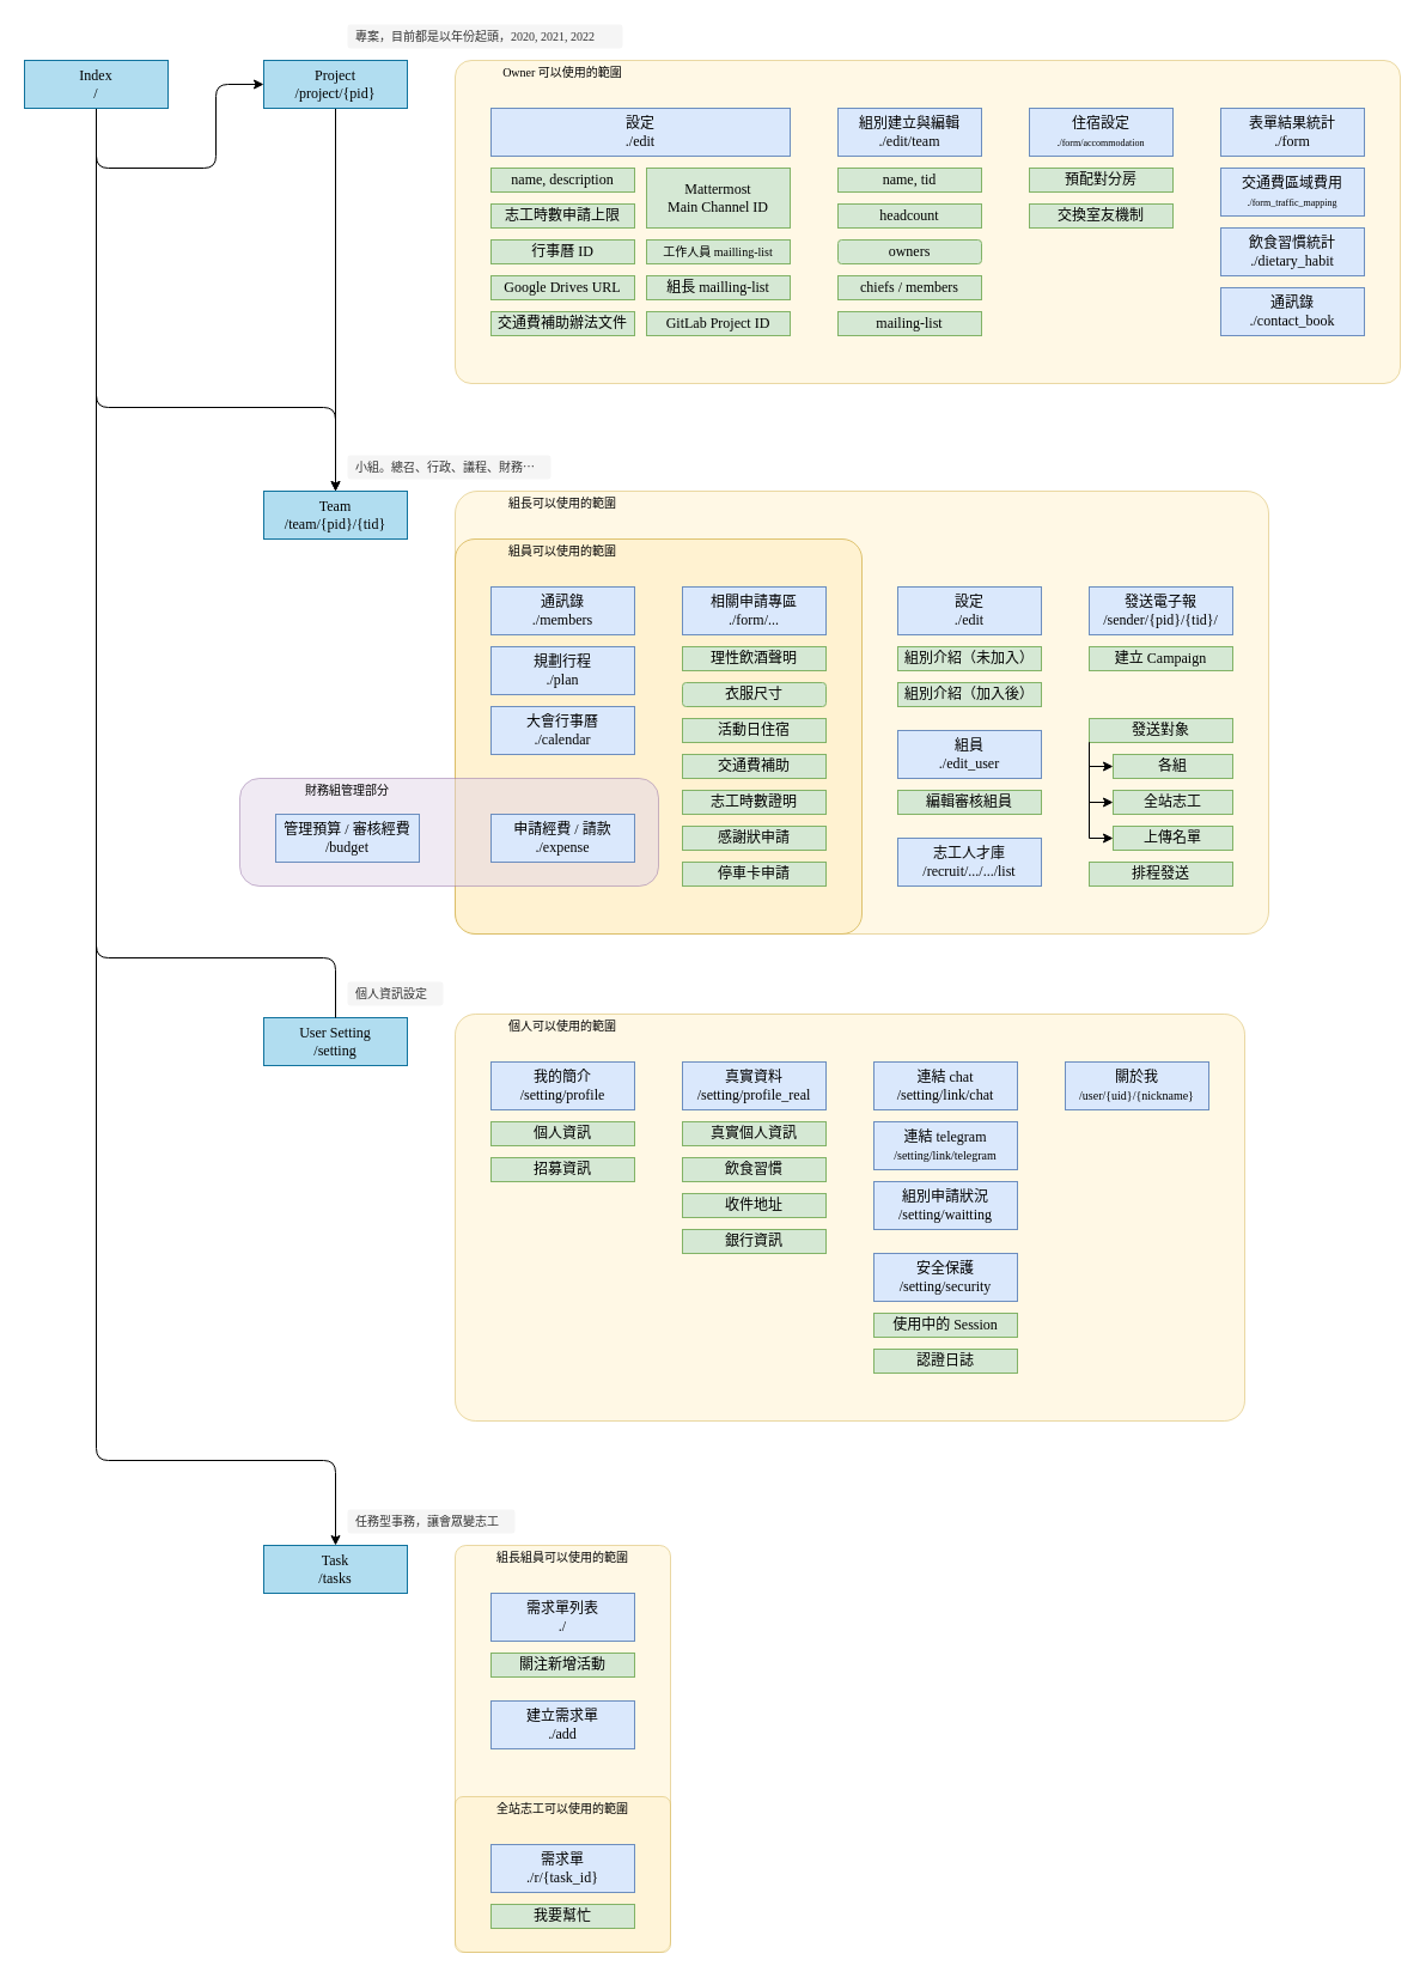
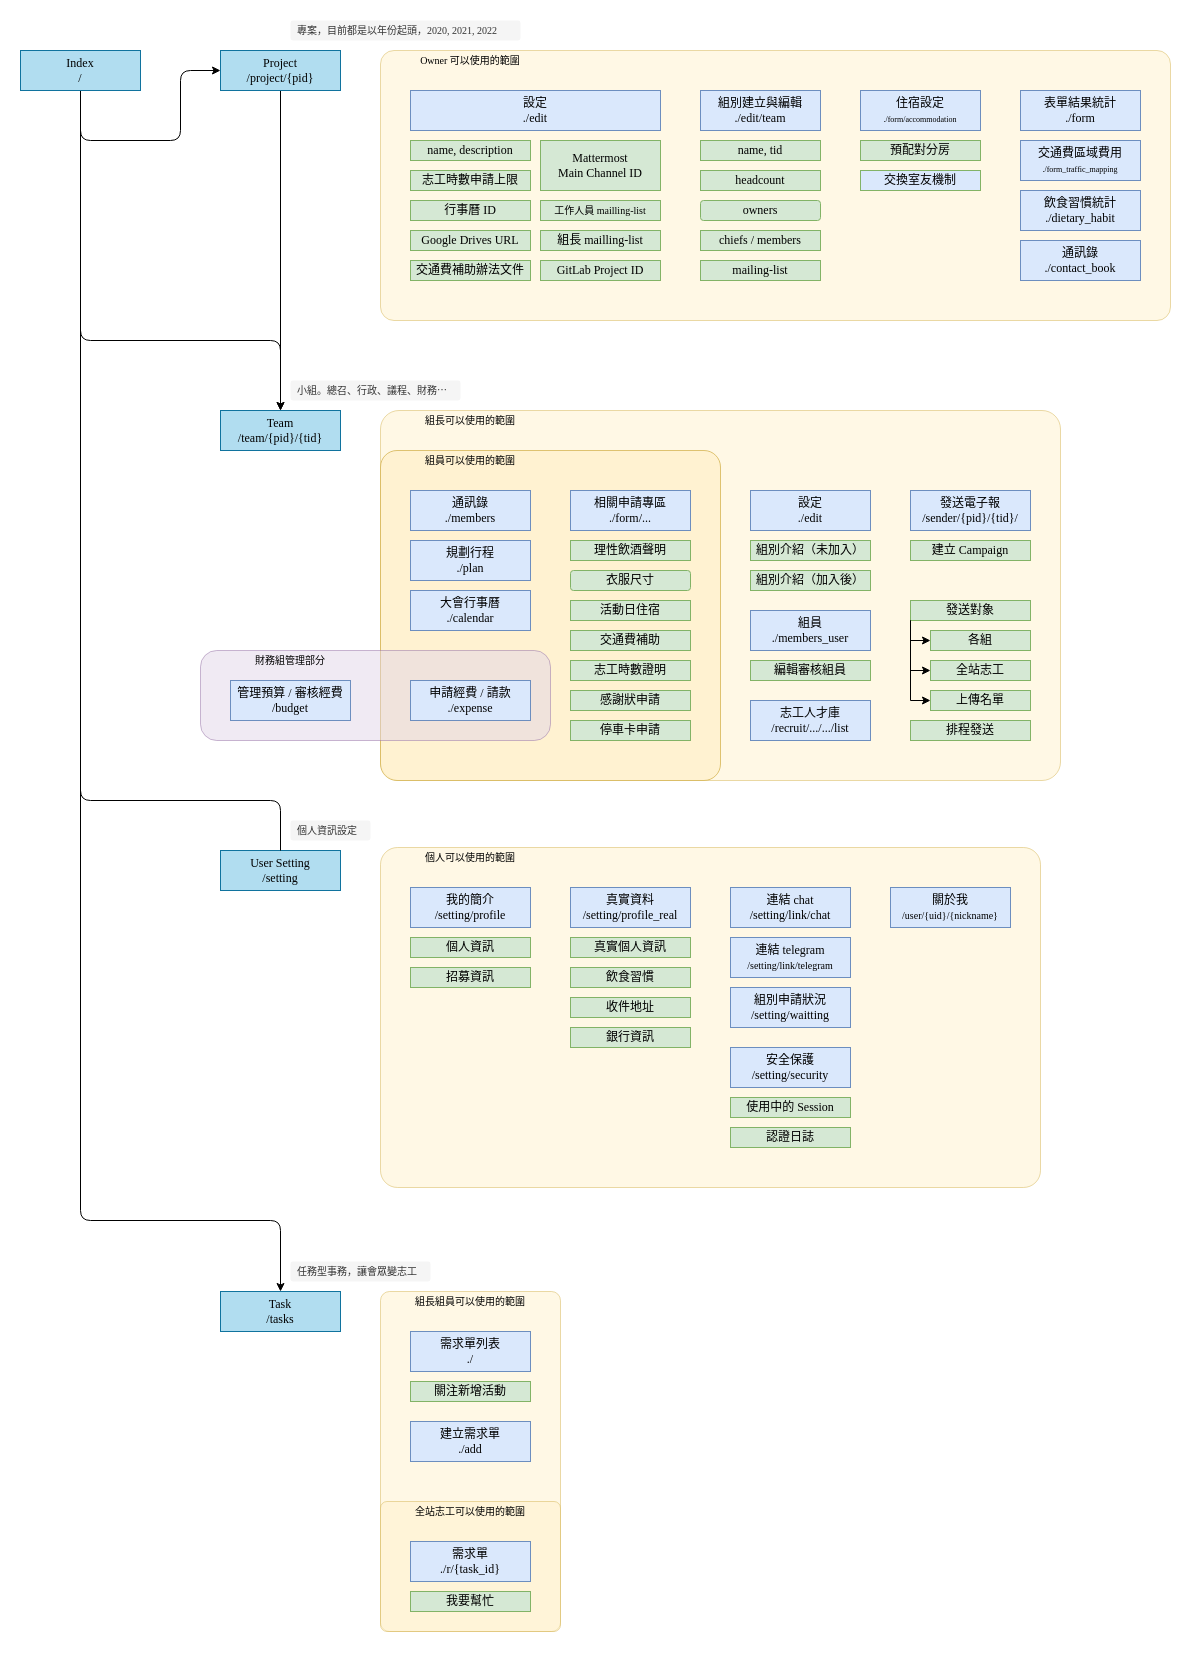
- <mxCell id="68" value="交換室友機制" style="rounded=0;whiteSpace=wrap;html=1;fontFamily=粉圓體;fontSource=https%3A%2F%2Fgithub.com%2Fjustfont%2Fopen-huninn-font%2Fraw%2Fmaster%2Ffont%2Fjf-openhuninn-1.1.ttf;fillColor=#d5e8d4;strokeColor=#82b366;" parent="45" vertex="1"><mxGeometry x="450" y="80" width="120" height="20" as="geometry" /></mxCell>
+ <mxCell id="68" value="交換室友機制" style="rounded=0;whiteSpace=wrap;html=1;fontFamily=粉圓體;fontSource=https%3A%2F%2Fgithub.com%2Fjustfont%2Fopen-huninn-font%2Fraw%2Fmaster%2Ffont%2Fjf-openhuninn-1.1.ttf;fillColor=#dae8fc;strokeColor=#82b366;" parent="45" vertex="1"><mxGeometry x="450" y="80" width="120" height="20" as="geometry" /></mxCell>
- <mxCell id="31" value="組員&lt;br&gt;./edit_user" style="rounded=0;whiteSpace=wrap;html=1;fontFamily=粉圓體;fontSource=https%3A%2F%2Fgithub.com%2Fjustfont%2Fopen-huninn-font%2Fraw%2Fmaster%2Ffont%2Fjf-openhuninn-1.1.ttf;fillColor=#dae8fc;strokeColor=#6c8ebf;" parent="21" vertex="1"><mxGeometry y="120" width="120" height="40" as="geometry" /></mxCell>
+ <mxCell id="31" value="組員&lt;br&gt;./members_user" style="rounded=0;whiteSpace=wrap;html=1;fontFamily=粉圓體;fontSource=https%3A%2F%2Fgithub.com%2Fjustfont%2Fopen-huninn-font%2Fraw%2Fmaster%2Ffont%2Fjf-openhuninn-1.1.ttf;fillColor=#dae8fc;strokeColor=#6c8ebf;" parent="21" vertex="1"><mxGeometry y="120" width="120" height="40" as="geometry" /></mxCell>
